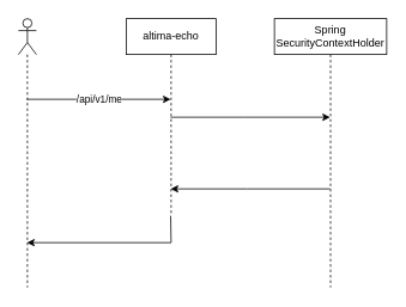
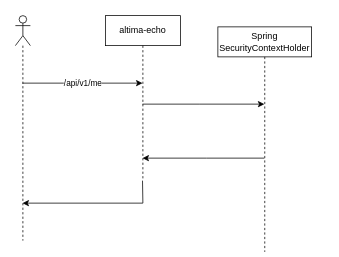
- <mxCell id="8" value="Spring SecurityContextHolder" style="shape=umlLifeline;perimeter=lifelinePerimeter;whiteSpace=wrap;html=1;container=1;dropTarget=0;collapsible=0;recursiveResize=0;outlineConnect=0;portConstraint=eastwest;newEdgeStyle={&quot;edgeStyle&quot;:&quot;elbowEdgeStyle&quot;,&quot;elbow&quot;:&quot;vertical&quot;,&quot;curved&quot;:0,&quot;rounded&quot;:0};" vertex="1" parent="1"><mxGeometry x="305" y="20" width="125" height="300" as="geometry" /></mxCell>
+ <mxCell id="8" value="Spring SecurityContextHolder" style="shape=umlLifeline;perimeter=lifelinePerimeter;whiteSpace=wrap;html=1;container=1;dropTarget=0;collapsible=0;recursiveResize=0;outlineConnect=0;portConstraint=eastwest;newEdgeStyle={&quot;edgeStyle&quot;:&quot;elbowEdgeStyle&quot;,&quot;elbow&quot;:&quot;vertical&quot;,&quot;curved&quot;:0,&quot;rounded&quot;:0};" vertex="1" parent="1"><mxGeometry x="290" y="35" width="125" height="300" as="geometry" /></mxCell>
